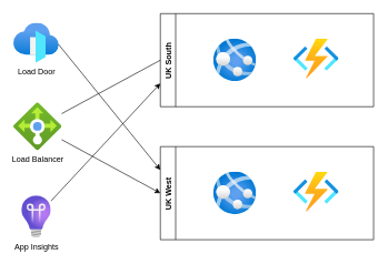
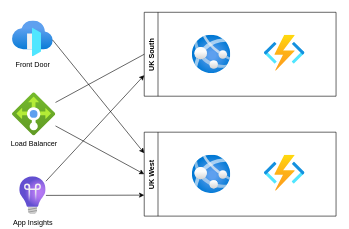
- <mxCell id="2" value="Load Door" style="aspect=fixed;html=1;points=[];align=center;image;fontSize=12;image=img/lib/azure2/networking/Front_Doors.svg;" vertex="1" parent="1"><mxGeometry x="20" y="34" width="68" height="60" as="geometry" /></mxCell>
+ <mxCell id="2" value="Front Door" style="aspect=fixed;html=1;points=[];align=center;image;fontSize=12;image=img/lib/azure2/networking/Front_Doors.svg;" vertex="1" parent="1"><mxGeometry x="20" y="34" width="68" height="60" as="geometry" /></mxCell>
+ <mxCell id="14" value="" style="endArrow=classic;html=1;entryX=0;entryY=0.75;entryDx=0;entryDy=0;" edge="1" parent="1" source="13" target="7"><mxGeometry width="50" height="50" relative="1" as="geometry"><mxPoint x="102" y="210.565" as="sourcePoint" /><mxPoint x="250" y="254" as="targetPoint" /></mxGeometry></mxCell>
